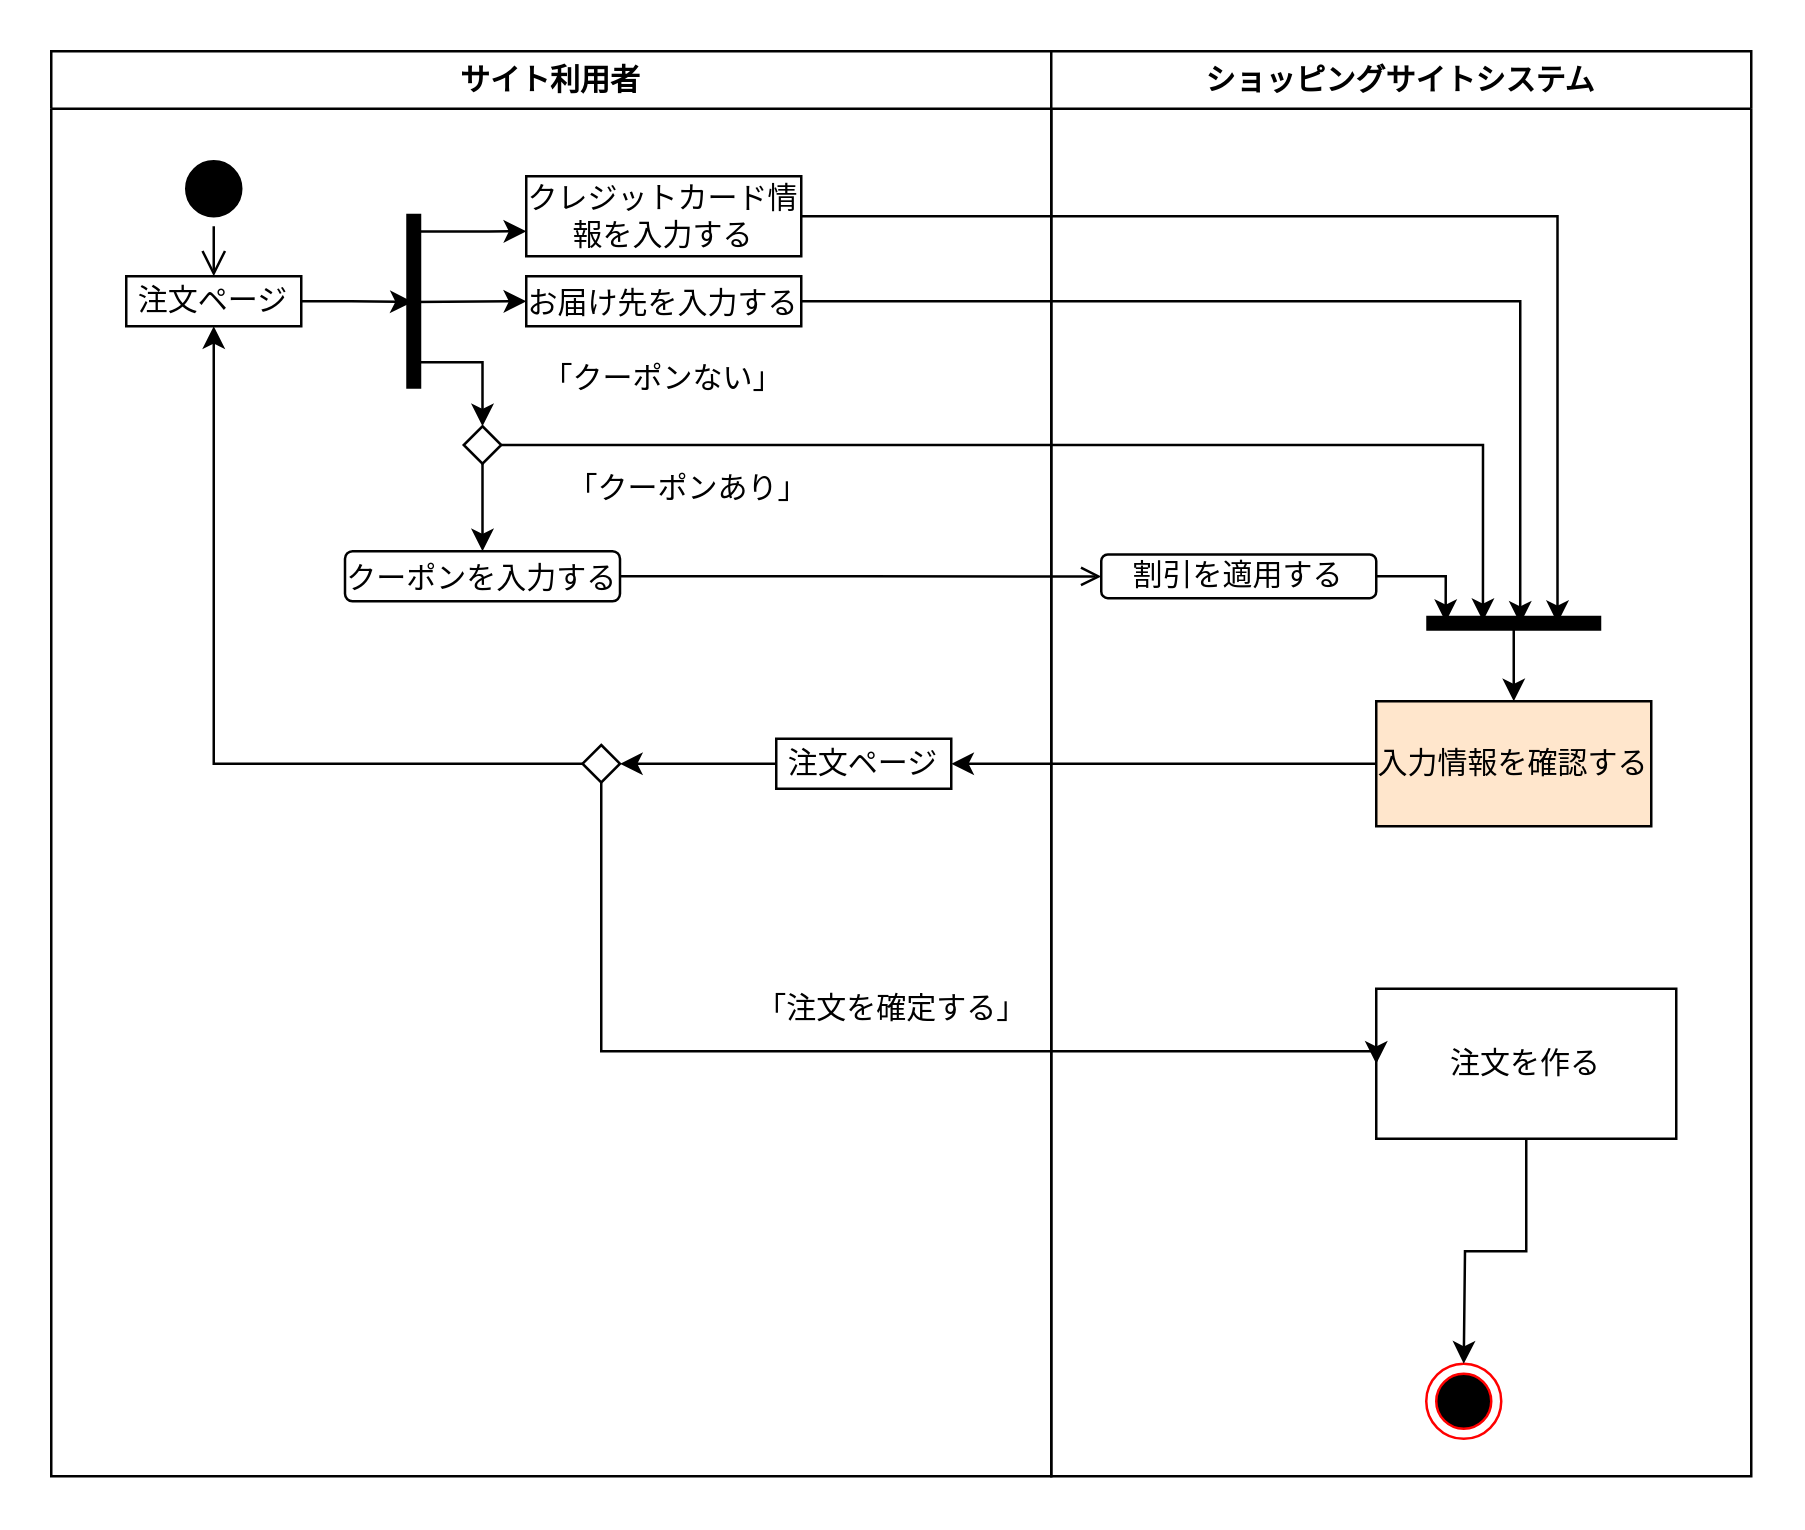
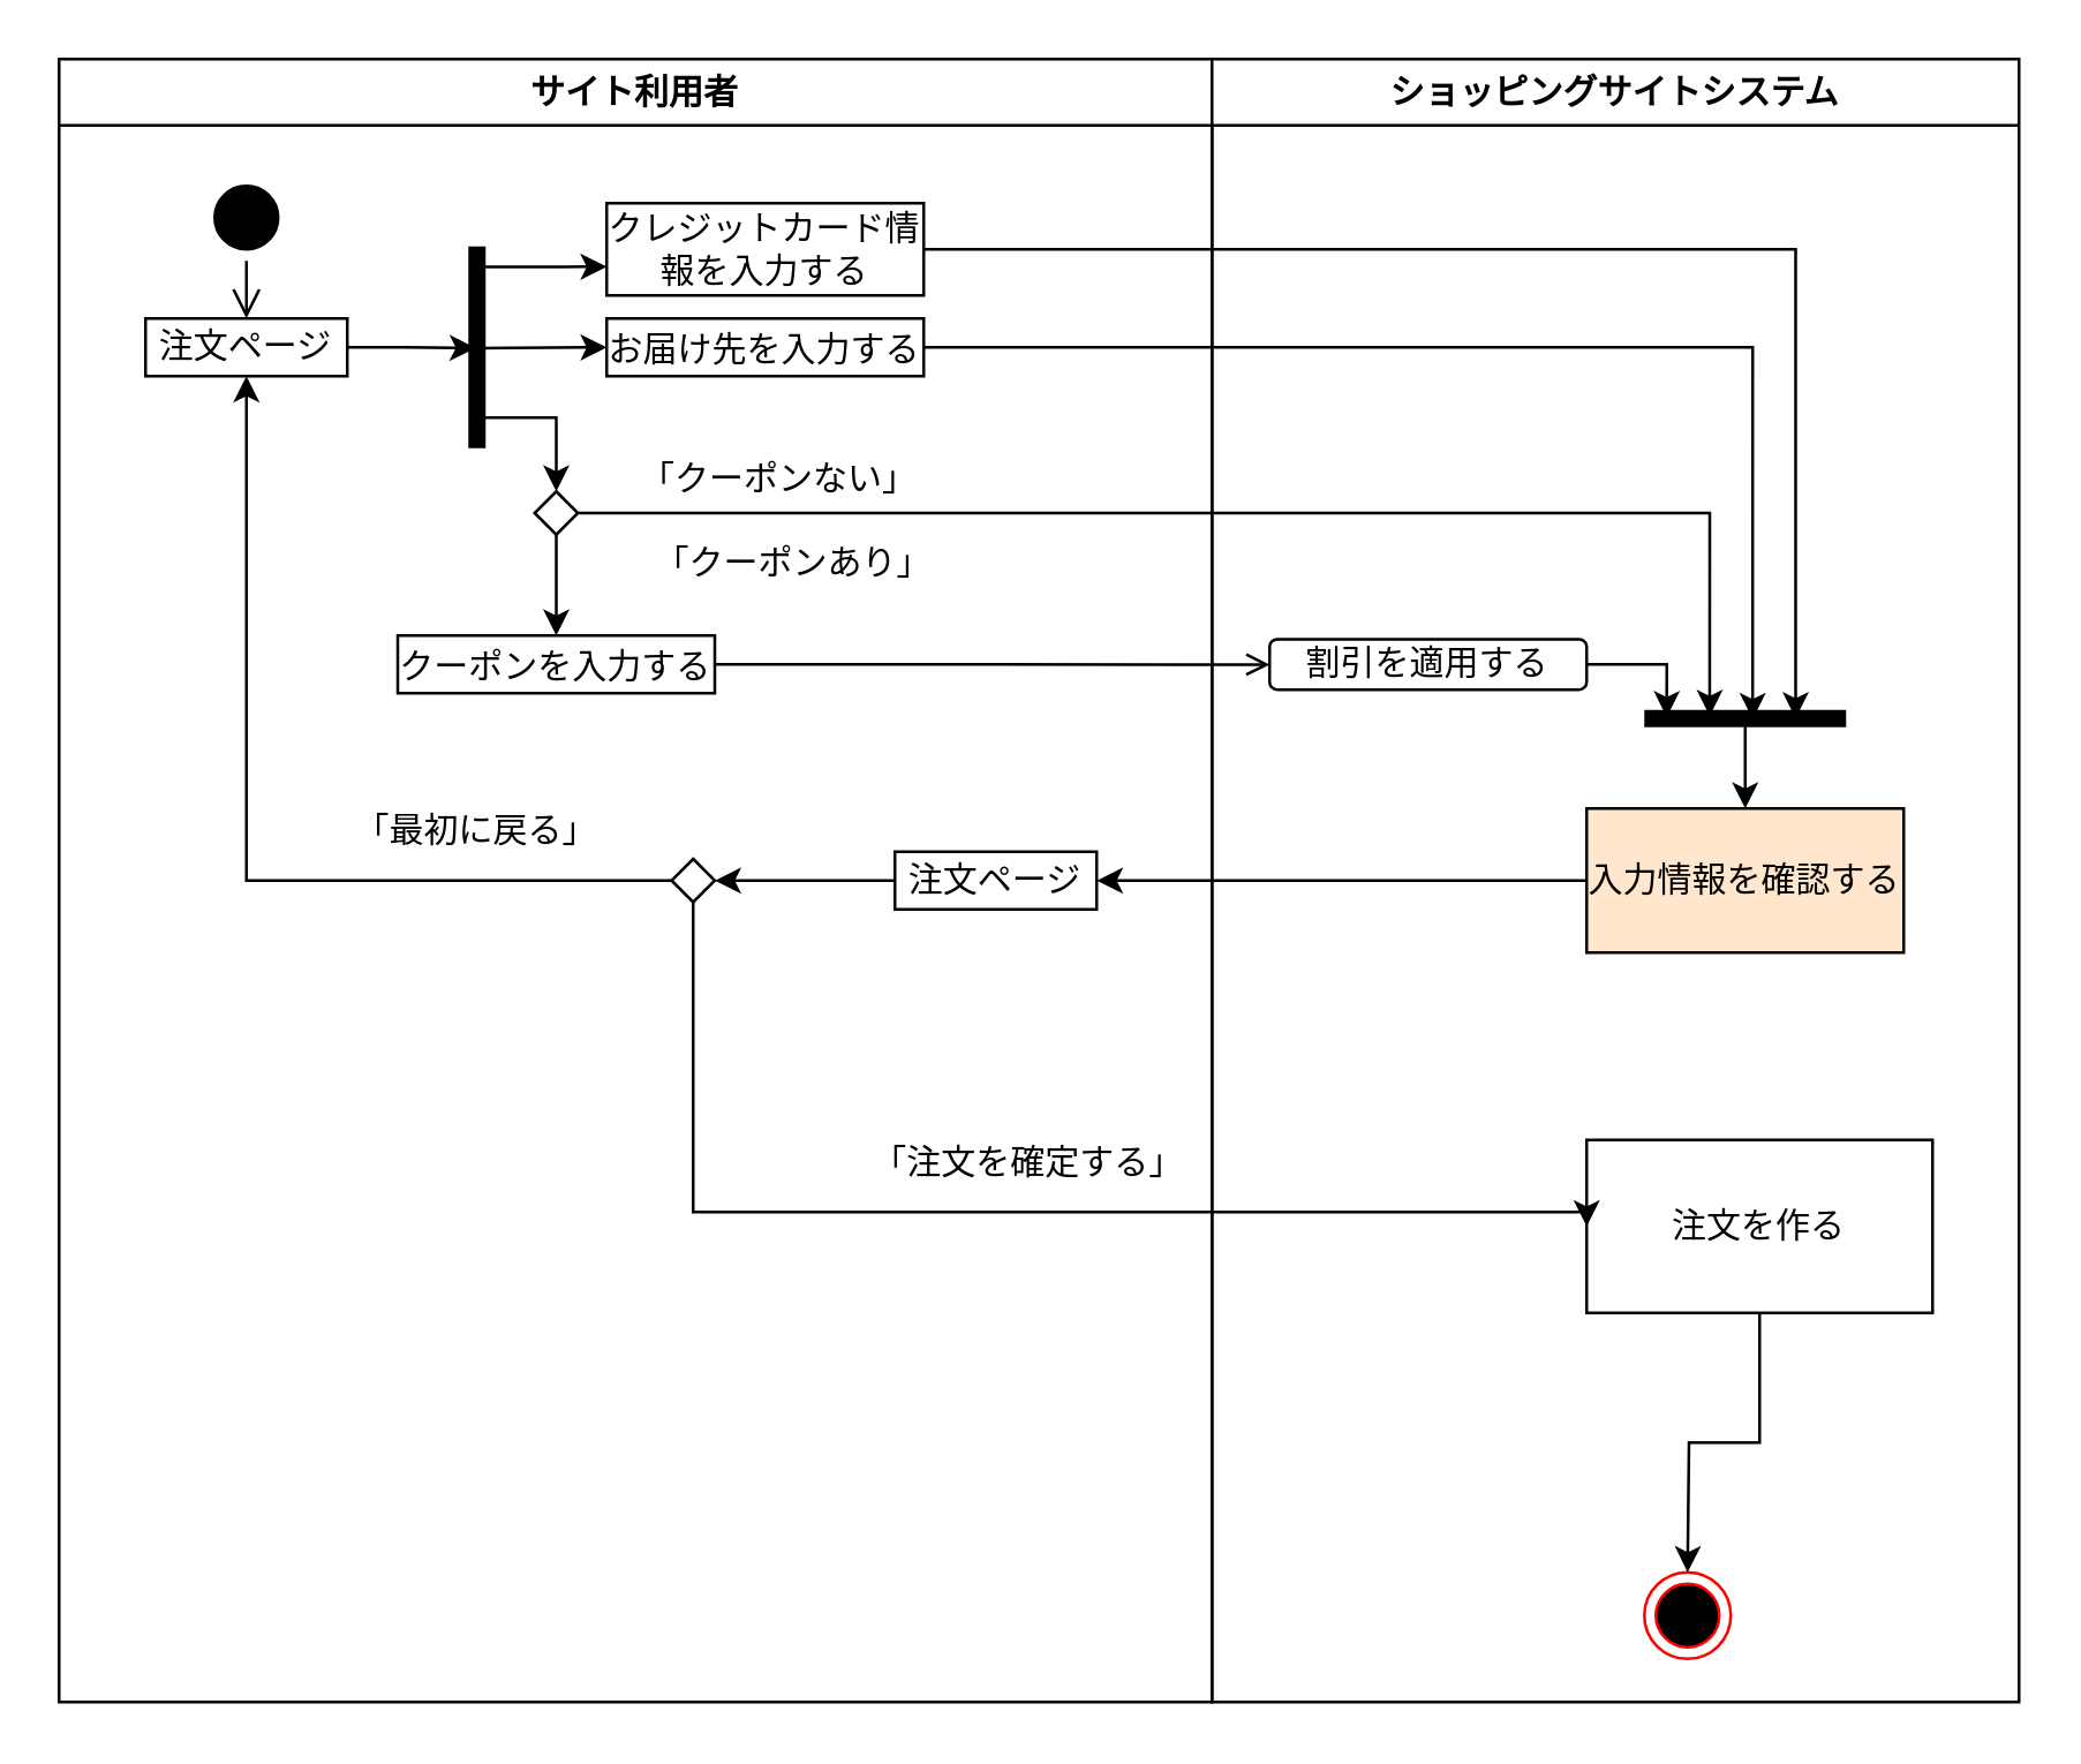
- <mxCell id="17" value="「クーポンない」" style="text;html=1;strokeColor=none;fillColor=none;align=center;verticalAlign=middle;whiteSpace=wrap;rounded=0;" vertex="1" parent="2"><mxGeometry x="195" y="121" width="100" height="20" as="geometry" /></mxCell>
+ <mxCell id="17" value="「クーポンない」" style="text;html=1;strokeColor=none;fillColor=none;align=center;verticalAlign=middle;whiteSpace=wrap;rounded=0;" vertex="1" parent="2"><mxGeometry x="200" y="136" width="100" height="20" as="geometry" /></mxCell>
- <mxCell id="12" value="クーポンを入力する" style="rounded=1;" vertex="1" parent="2"><mxGeometry x="117.5" y="200" width="110" height="20" as="geometry" /></mxCell>
+ <mxCell id="12" value="クーポンを入力する" style="" vertex="1" parent="2"><mxGeometry x="117.5" y="200" width="110" height="20" as="geometry" /></mxCell>
+ <mxCell id="23" value="「最初に戻る」" style="text;html=1;strokeColor=none;fillColor=none;align=center;verticalAlign=middle;whiteSpace=wrap;rounded=0;" vertex="1" parent="2"><mxGeometry x="100" y="257.5" width="90" height="20" as="geometry" /></mxCell>
